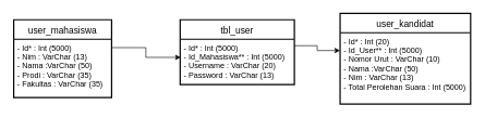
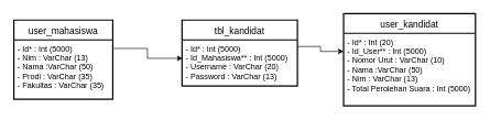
- <mxCell id="6" value="tbl_user" style="swimlane;childLayout=stackLayout;horizontal=1;startSize=30;horizontalStack=0;rounded=1;fontSize=14;fontStyle=0;strokeWidth=2;resizeParent=0;resizeLast=1;shadow=0;dashed=0;align=center;arcSize=0;" vertex="1" parent="1"><mxGeometry x="275" y="30" width="175" height="100" as="geometry" /></mxCell>
+ <mxCell id="6" value="tbl_kandidat" style="swimlane;childLayout=stackLayout;horizontal=1;startSize=30;horizontalStack=0;rounded=1;fontSize=14;fontStyle=0;strokeWidth=2;resizeParent=0;resizeLast=1;shadow=0;dashed=0;align=center;arcSize=0;" vertex="1" parent="1"><mxGeometry x="275" y="30" width="175" height="100" as="geometry" /></mxCell>
